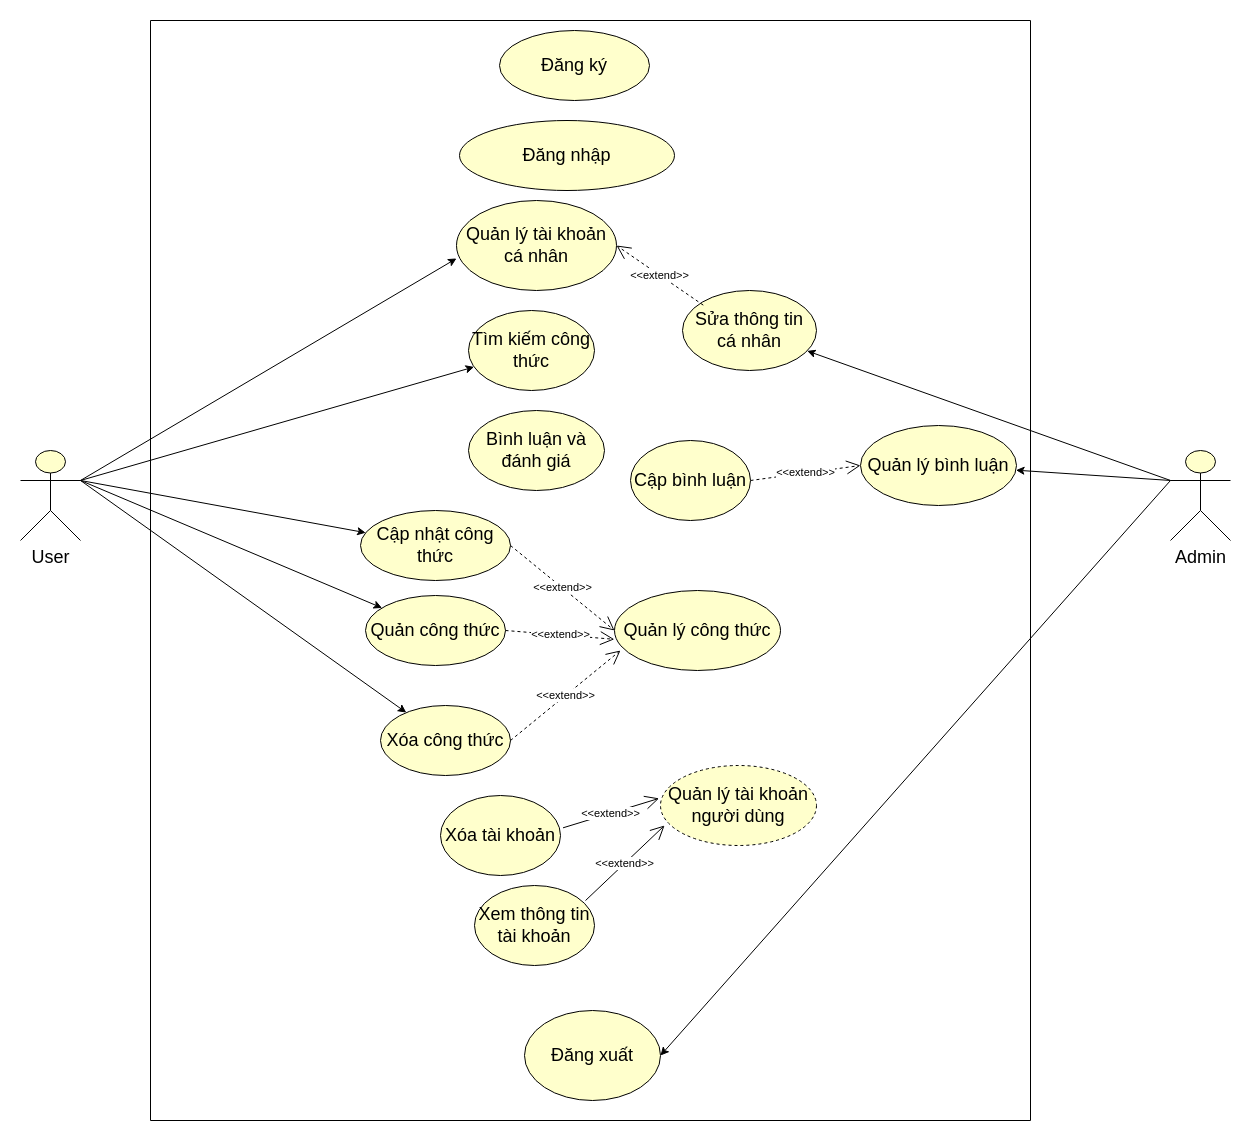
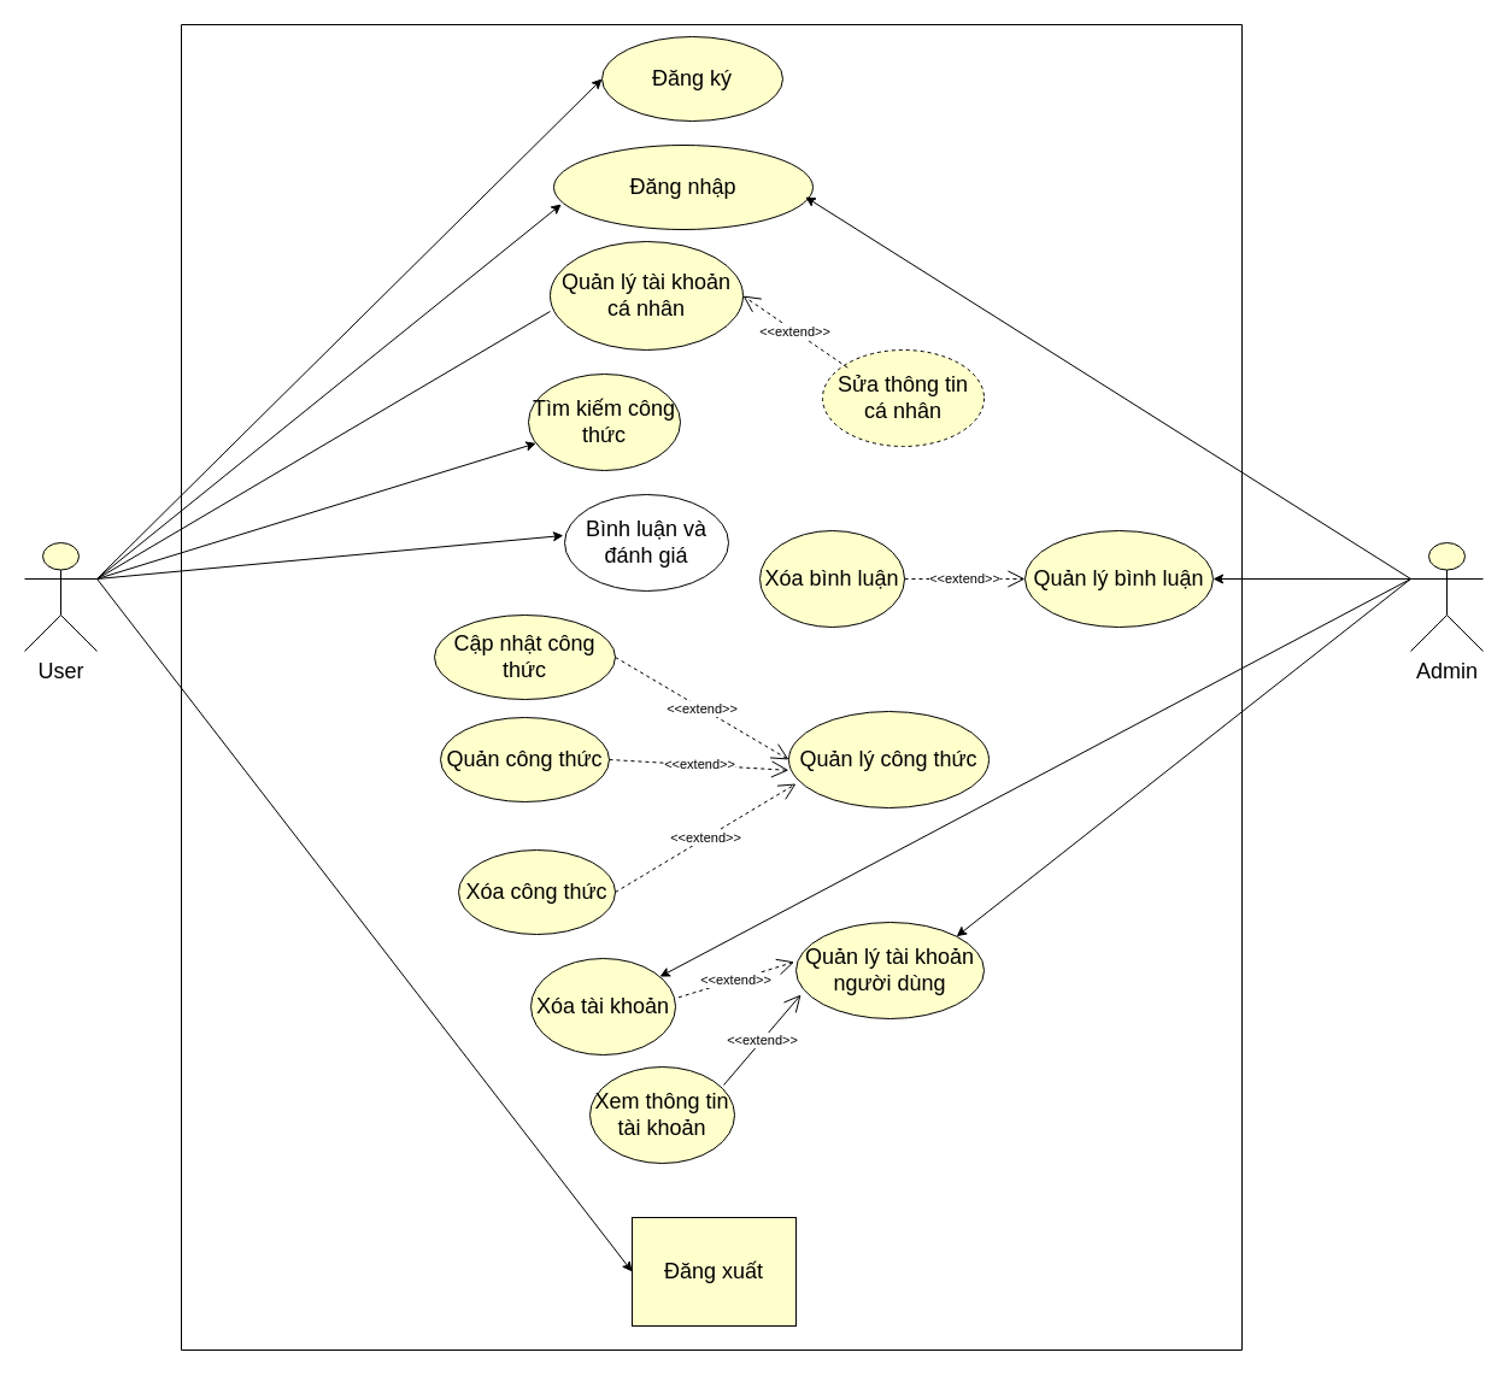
- <mxCell id="13" value="" style="endArrow=classic;html=1;rounded=0;entryX=0;entryY=0.644;entryDx=0;entryDy=0;entryPerimeter=0;exitX=1;exitY=0.333;exitDx=0;exitDy=0;exitPerimeter=0;fillColor=#FFFFCC;" parent="1" source="2" target="3" edge="1"><mxGeometry width="50" height="50" relative="1" as="geometry"><mxPoint x="230" y="480" as="sourcePoint" /><mxPoint x="300" y="410" as="targetPoint" /></mxGeometry></mxCell>
+ <mxCell id="13" value="" style="endArrow=none;html=1;rounded=0;entryX=0;entryY=0.644;entryDx=0;entryDy=0;entryPerimeter=0;exitX=1;exitY=0.333;exitDx=0;exitDy=0;exitPerimeter=0;fillColor=#FFFFCC;" parent="1" source="2" target="3" edge="1"><mxGeometry width="50" height="50" relative="1" as="geometry"><mxPoint x="230" y="480" as="sourcePoint" /><mxPoint x="300" y="410" as="targetPoint" /></mxGeometry></mxCell>
+ <mxCell id="11" value="" style="endArrow=classic;html=1;rounded=0;entryX=0;entryY=0.5;entryDx=0;entryDy=0;exitX=1;exitY=0.333;exitDx=0;exitDy=0;exitPerimeter=0;fillColor=#FFFFCC;" parent="1" source="2" target="10" edge="1"><mxGeometry width="50" height="50" relative="1" as="geometry"><mxPoint x="170" y="480" as="sourcePoint" /><mxPoint x="190" y="320" as="targetPoint" /></mxGeometry></mxCell>
+ <mxCell id="16" value="" style="endArrow=classic;html=1;rounded=0;entryX=0.971;entryY=0.614;entryDx=0;entryDy=0;entryPerimeter=0;exitX=0;exitY=0.333;exitDx=0;exitDy=0;exitPerimeter=0;fillColor=#FFFFCC;" parent="1" source="9" target="8" edge="1"><mxGeometry width="50" height="50" relative="1" as="geometry"><mxPoint x="790" y="380" as="sourcePoint" /><mxPoint x="840" y="330" as="targetPoint" /></mxGeometry></mxCell>
- <mxCell id="35" value="&lt;span style=&quot;font-size: 18px;&quot;&gt;Sửa thông tin cá nhân&lt;/span&gt;" style="ellipse;whiteSpace=wrap;html=1;fillColor=#FFFFCC;" parent="28" vertex="1"><mxGeometry x="532" y="270" width="134" height="80" as="geometry" /></mxCell>
+ <mxCell id="35" value="&lt;span style=&quot;font-size: 18px;&quot;&gt;Sửa thông tin cá nhân&lt;/span&gt;" style="ellipse;whiteSpace=wrap;html=1;fillColor=#FFFFCC;dashed=1;" parent="28" vertex="1"><mxGeometry x="532" y="270" width="134" height="80" as="geometry" /></mxCell>
- <mxCell id="36" value="&lt;font style=&quot;font-size: 18px;&quot;&gt;Tìm kiếm công thức&lt;/font&gt;" style="ellipse;whiteSpace=wrap;html=1;fillColor=#FFFFCC;" parent="28" vertex="1"><mxGeometry x="318" y="290" width="126" height="80" as="geometry" /></mxCell>
+ <mxCell id="36" value="&lt;font style=&quot;font-size: 18px;&quot;&gt;Tìm kiếm công thức&lt;/font&gt;" style="ellipse;whiteSpace=wrap;html=1;fillColor=#FFFFCC;" parent="28" vertex="1"><mxGeometry x="288" y="290" width="126" height="80" as="geometry" /></mxCell>
- <mxCell id="19" value="" style="endArrow=classic;html=1;rounded=0;exitX=0;exitY=0.333;exitDx=0;exitDy=0;exitPerimeter=0;fillColor=#FFFFCC;" parent="1" source="9" target="35" edge="1"><mxGeometry width="50" height="50" relative="1" as="geometry"><mxPoint x="890" y="490" as="sourcePoint" /><mxPoint x="740" y="690" as="targetPoint" /></mxGeometry></mxCell>
+ <mxCell id="19" value="" style="endArrow=classic;html=1;rounded=0;exitX=0;exitY=0.333;exitDx=0;exitDy=0;exitPerimeter=0;entryX=1;entryY=0;entryDx=0;entryDy=0;fillColor=#FFFFCC;" parent="1" source="9" target="31" edge="1"><mxGeometry width="50" height="50" relative="1" as="geometry"><mxPoint x="890" y="490" as="sourcePoint" /><mxPoint x="740" y="690" as="targetPoint" /></mxGeometry></mxCell>
- <mxCell id="6" value="&lt;font style=&quot;font-size: 18px;&quot;&gt;Bình luận và đánh giá&lt;/font&gt;" style="ellipse;whiteSpace=wrap;html=1;fillColor=#FFFFCC;" parent="1" vertex="1"><mxGeometry x="468" y="410" width="136" height="80" as="geometry" /></mxCell>
+ <mxCell id="6" value="&lt;font style=&quot;font-size: 18px;&quot;&gt;Bình luận và đánh giá&lt;/font&gt;" style="ellipse;whiteSpace=wrap;html=1;fillColor=#ffffff;" parent="1" vertex="1"><mxGeometry x="468" y="410" width="136" height="80" as="geometry" /></mxCell>
- <mxCell id="7" value="&lt;font style=&quot;font-size: 18px;&quot;&gt;Quản lý bình luận&lt;/font&gt;" style="ellipse;whiteSpace=wrap;html=1;fillColor=#FFFFCC;" parent="1" vertex="1"><mxGeometry x="860" y="425" width="156" height="80" as="geometry" /></mxCell>
+ <mxCell id="7" value="&lt;font style=&quot;font-size: 18px;&quot;&gt;Quản lý bình luận&lt;/font&gt;" style="ellipse;whiteSpace=wrap;html=1;fillColor=#FFFFCC;" parent="1" vertex="1"><mxGeometry x="850" y="440" width="156" height="80" as="geometry" /></mxCell>
- <mxCell id="34" value="&lt;font style=&quot;font-size: 18px;&quot;&gt;Cập bình luận&lt;/font&gt;" style="ellipse;whiteSpace=wrap;html=1;fillColor=#FFFFCC;" parent="28" vertex="1"><mxGeometry x="480" y="420" width="120" height="80" as="geometry" /></mxCell>
+ <mxCell id="34" value="&lt;font style=&quot;font-size: 18px;&quot;&gt;Xóa bình luận&lt;/font&gt;" style="ellipse;whiteSpace=wrap;html=1;fillColor=#FFFFCC;" parent="28" vertex="1"><mxGeometry x="480" y="420" width="120" height="80" as="geometry" /></mxCell>
- <mxCell id="12" value="" style="endArrow=classic;html=1;rounded=0;exitX=1;exitY=0.333;exitDx=0;exitDy=0;exitPerimeter=0;fillColor=#FFFFCC;" parent="1" source="2" target="21" edge="1"><mxGeometry width="50" height="50" relative="1" as="geometry"><mxPoint x="220" y="470" as="sourcePoint" /><mxPoint x="190" y="440" as="targetPoint" /></mxGeometry></mxCell>
+ <mxCell id="12" value="" style="endArrow=classic;html=1;rounded=0;entryX=0.029;entryY=0.7;entryDx=0;entryDy=0;entryPerimeter=0;exitX=1;exitY=0.333;exitDx=0;exitDy=0;exitPerimeter=0;fillColor=#FFFFCC;" parent="1" source="2" target="8" edge="1"><mxGeometry width="50" height="50" relative="1" as="geometry"><mxPoint x="220" y="470" as="sourcePoint" /><mxPoint x="190" y="440" as="targetPoint" /></mxGeometry></mxCell>
- <mxCell id="17" value="" style="endArrow=classic;html=1;rounded=0;exitX=1;exitY=0.333;exitDx=0;exitDy=0;exitPerimeter=0;fillColor=#FFFFCC;" parent="1" source="2" target="23" edge="1"><mxGeometry width="50" height="50" relative="1" as="geometry"><mxPoint x="240" y="550" as="sourcePoint" /><mxPoint x="270" y="580" as="targetPoint" /></mxGeometry></mxCell>
+ <mxCell id="17" value="" style="endArrow=classic;html=1;rounded=0;entryX=0;entryY=0.5;entryDx=0;entryDy=0;exitX=1;exitY=0.333;exitDx=0;exitDy=0;exitPerimeter=0;fillColor=#FFFFCC;" parent="1" source="2" target="5" edge="1"><mxGeometry width="50" height="50" relative="1" as="geometry"><mxPoint x="240" y="550" as="sourcePoint" /><mxPoint x="270" y="580" as="targetPoint" /></mxGeometry></mxCell>
- <mxCell id="15" value="" style="endArrow=classic;html=1;rounded=0;exitX=1;exitY=0.333;exitDx=0;exitDy=0;exitPerimeter=0;fillColor=#FFFFCC;" parent="1" source="2" target="22" edge="1"><mxGeometry width="50" height="50" relative="1" as="geometry"><mxPoint x="250" y="500" as="sourcePoint" /><mxPoint x="300" y="500" as="targetPoint" /></mxGeometry></mxCell>
+ <mxCell id="15" value="" style="endArrow=classic;html=1;rounded=0;entryX=-0.008;entryY=0.425;entryDx=0;entryDy=0;entryPerimeter=0;exitX=1;exitY=0.333;exitDx=0;exitDy=0;exitPerimeter=0;fillColor=#FFFFCC;" parent="1" source="2" target="6" edge="1"><mxGeometry width="50" height="50" relative="1" as="geometry"><mxPoint x="250" y="500" as="sourcePoint" /><mxPoint x="300" y="500" as="targetPoint" /></mxGeometry></mxCell>
- <mxCell id="4" value="&lt;font style=&quot;font-size: 18px;&quot;&gt;Quản lý công thức&lt;/font&gt;" style="ellipse;whiteSpace=wrap;html=1;fillColor=#FFFFCC;" parent="1" vertex="1"><mxGeometry x="614" y="590" width="166" height="80" as="geometry" /></mxCell>
+ <mxCell id="4" value="&lt;font style=&quot;font-size: 18px;&quot;&gt;Quản lý công thức&lt;/font&gt;" style="ellipse;whiteSpace=wrap;html=1;fillColor=#FFFFCC;" parent="1" vertex="1"><mxGeometry x="654" y="590" width="166" height="80" as="geometry" /></mxCell>
- <mxCell id="20" value="" style="endArrow=classic;html=1;rounded=0;entryX=1;entryY=0.5;entryDx=0;entryDy=0;exitX=0;exitY=0.333;exitDx=0;exitDy=0;exitPerimeter=0;fillColor=#FFFFCC;" parent="1" source="9" target="5" edge="1"><mxGeometry width="50" height="50" relative="1" as="geometry"><mxPoint x="870" y="560" as="sourcePoint" /><mxPoint x="880" y="650" as="targetPoint" /></mxGeometry></mxCell>
+ <mxCell id="20" value="" style="endArrow=classic;html=1;rounded=0;exitX=0;exitY=0.333;exitDx=0;exitDy=0;exitPerimeter=0;fillColor=#FFFFCC;" parent="1" source="9" target="29" edge="1"><mxGeometry width="50" height="50" relative="1" as="geometry"><mxPoint x="870" y="560" as="sourcePoint" /><mxPoint x="880" y="650" as="targetPoint" /></mxGeometry></mxCell>
- <mxCell id="32" value="&amp;lt;&amp;lt;extend&amp;gt;&amp;gt;" style="endArrow=open;endSize=12;dashed=0;html=1;rounded=0;exitX=1.021;exitY=0.404;exitDx=0;exitDy=0;entryX=-0.009;entryY=0.411;entryDx=0;entryDy=0;entryPerimeter=0;exitPerimeter=0;" edge="1" parent="28" source="29" target="31"><mxGeometry width="160" relative="1" as="geometry"><mxPoint x="440" y="745" as="sourcePoint" /><mxPoint x="560" y="670" as="targetPoint" /><mxPoint as="offset" /></mxGeometry></mxCell>
+ <mxCell id="32" value="&amp;lt;&amp;lt;extend&amp;gt;&amp;gt;" style="endArrow=open;endSize=12;dashed=1;html=1;rounded=0;exitX=1.021;exitY=0.404;exitDx=0;exitDy=0;entryX=-0.009;entryY=0.411;entryDx=0;entryDy=0;entryPerimeter=0;exitPerimeter=0;" edge="1" parent="28" source="29" target="31"><mxGeometry width="160" relative="1" as="geometry"><mxPoint x="440" y="745" as="sourcePoint" /><mxPoint x="560" y="670" as="targetPoint" /><mxPoint as="offset" /></mxGeometry></mxCell>
- <mxCell id="31" value="&lt;font style=&quot;font-size: 18px;&quot;&gt;Quản lý tài khoản người dùng&lt;/font&gt;" style="ellipse;whiteSpace=wrap;html=1;fillColor=#FFFFCC;dashed=1;" parent="28" vertex="1"><mxGeometry x="510" y="745" width="156" height="80" as="geometry" /></mxCell>
+ <mxCell id="31" value="&lt;font style=&quot;font-size: 18px;&quot;&gt;Quản lý tài khoản người dùng&lt;/font&gt;" style="ellipse;whiteSpace=wrap;html=1;fillColor=#FFFFCC;" parent="28" vertex="1"><mxGeometry x="510" y="745" width="156" height="80" as="geometry" /></mxCell>
- <mxCell id="30" value="&lt;font style=&quot;font-size: 18px;&quot;&gt;Xem thông tin tài khoản&lt;/font&gt;" style="ellipse;whiteSpace=wrap;html=1;fillColor=#FFFFCC;" parent="28" vertex="1"><mxGeometry x="324" y="865" width="120" height="80" as="geometry" /></mxCell>
+ <mxCell id="30" value="&lt;font style=&quot;font-size: 18px;&quot;&gt;Xem thông tin tài khoản&lt;/font&gt;" style="ellipse;whiteSpace=wrap;html=1;fillColor=#FFFFCC;" parent="28" vertex="1"><mxGeometry x="339" y="865" width="120" height="80" as="geometry" /></mxCell>
- <mxCell id="5" value="&lt;font style=&quot;font-size: 18px;&quot;&gt;Đăng xuất&lt;/font&gt;" style="ellipse;whiteSpace=wrap;html=1;fillColor=#FFFFCC;" parent="1" vertex="1"><mxGeometry x="524" y="1010" width="136" height="90" as="geometry" /></mxCell>
+ <mxCell id="5" value="&lt;font style=&quot;font-size: 18px;&quot;&gt;Đăng xuất&lt;/font&gt;" style="whiteSpace=wrap;html=1;fillColor=#FFFFCC;rounded=0;" parent="1" vertex="1"><mxGeometry x="524" y="1010" width="136" height="90" as="geometry" /></mxCell>
